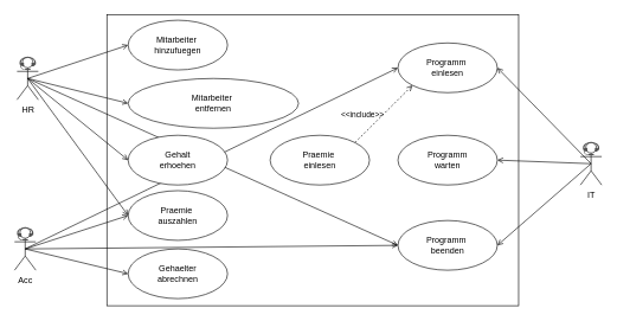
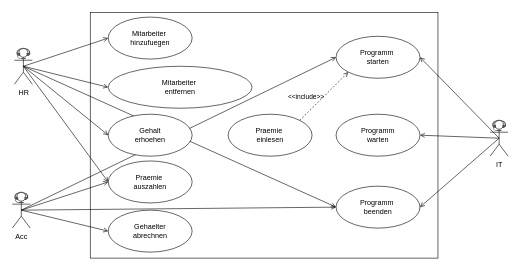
- <mxCell id="13" value="Programm&amp;nbsp;&lt;div&gt;einlesen&lt;/div&gt;" style="ellipse;whiteSpace=wrap;html=1;" vertex="1" parent="1"><mxGeometry x="560" y="60" width="140" height="70" as="geometry" /></mxCell>
+ <mxCell id="13" value="Programm&amp;nbsp;&lt;div&gt;starten&lt;/div&gt;" style="ellipse;whiteSpace=wrap;html=1;" vertex="1" parent="1"><mxGeometry x="560" y="60" width="140" height="70" as="geometry" /></mxCell>
